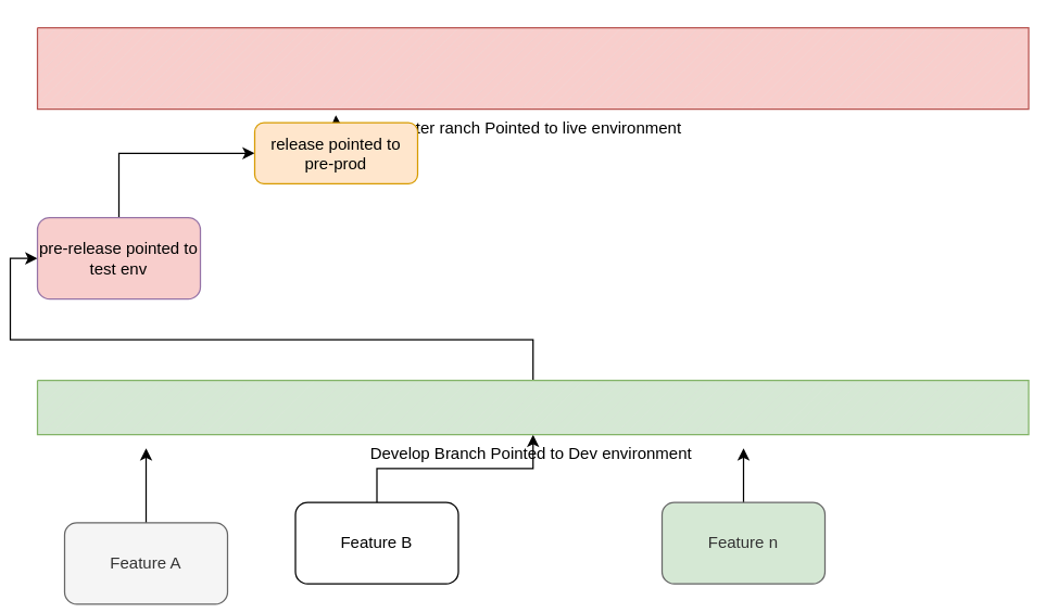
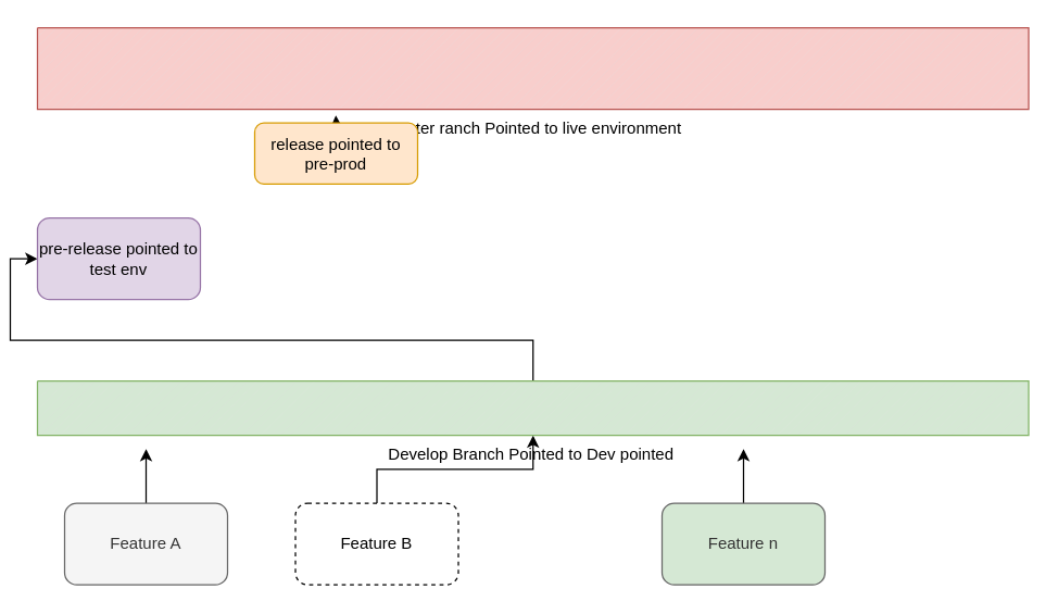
- <mxCell id="11" style="edgeStyle=orthogonalEdgeStyle;rounded=0;orthogonalLoop=1;jettySize=auto;html=1;exitX=0.5;exitY=0;exitDx=0;exitDy=0;entryX=0;entryY=0.5;entryDx=0;entryDy=0;" edge="1" parent="1" source="12" target="14"><mxGeometry relative="1" as="geometry" /></mxCell>
- <mxCell id="12" value="pre-release pointed to test env" style="rounded=1;whiteSpace=wrap;html=1;fillColor=#f8cecc;strokeColor=#9673a6;" vertex="1" parent="1"><mxGeometry x="20" y="160" width="120" height="60" as="geometry" /></mxCell>
+ <mxCell id="12" value="pre-release pointed to test env" style="rounded=1;whiteSpace=wrap;html=1;fillColor=#e1d5e7;strokeColor=#9673a6;" vertex="1" parent="1"><mxGeometry x="20" y="160" width="120" height="60" as="geometry" /></mxCell>
- <mxCell id="9" value="Develop Branch Pointed to Dev environment&amp;nbsp;" style="verticalLabelPosition=bottom;verticalAlign=top;html=1;shape=mxgraph.basic.patternFillRect;fillStyle=diag;step=5;fillStrokeWidth=0.2;fillStrokeColor=#dddddd;fillColor=#d5e8d4;strokeColor=#82b366;" vertex="1" parent="1"><mxGeometry x="20" y="280" width="730" height="40" as="geometry" /></mxCell>
+ <mxCell id="9" value="Develop Branch Pointed to Dev pointed&amp;nbsp;" style="verticalLabelPosition=bottom;verticalAlign=top;html=1;shape=mxgraph.basic.patternFillRect;fillStyle=diag;step=5;fillStrokeWidth=0.2;fillStrokeColor=#dddddd;fillColor=#d5e8d4;strokeColor=#82b366;" vertex="1" parent="1"><mxGeometry x="20" y="280" width="730" height="40" as="geometry" /></mxCell>
- <mxCell id="5" value="Feature B" style="rounded=1;whiteSpace=wrap;html=1;" vertex="1" parent="1"><mxGeometry x="210" y="370" width="120" height="60" as="geometry" /></mxCell>
+ <mxCell id="5" value="Feature B" style="rounded=1;whiteSpace=wrap;html=1;dashed=1;" vertex="1" parent="1"><mxGeometry x="210" y="370" width="120" height="60" as="geometry" /></mxCell>
- <mxCell id="3" value="Feature A" style="rounded=1;whiteSpace=wrap;html=1;fillColor=#f5f5f5;strokeColor=#666666;fontColor=#333333;" vertex="1" parent="1"><mxGeometry x="40" y="385" width="120" height="60" as="geometry" /></mxCell>
+ <mxCell id="3" value="Feature A" style="rounded=1;whiteSpace=wrap;html=1;fillColor=#f5f5f5;strokeColor=#666666;fontColor=#333333;" vertex="1" parent="1"><mxGeometry x="40" y="370" width="120" height="60" as="geometry" /></mxCell>
